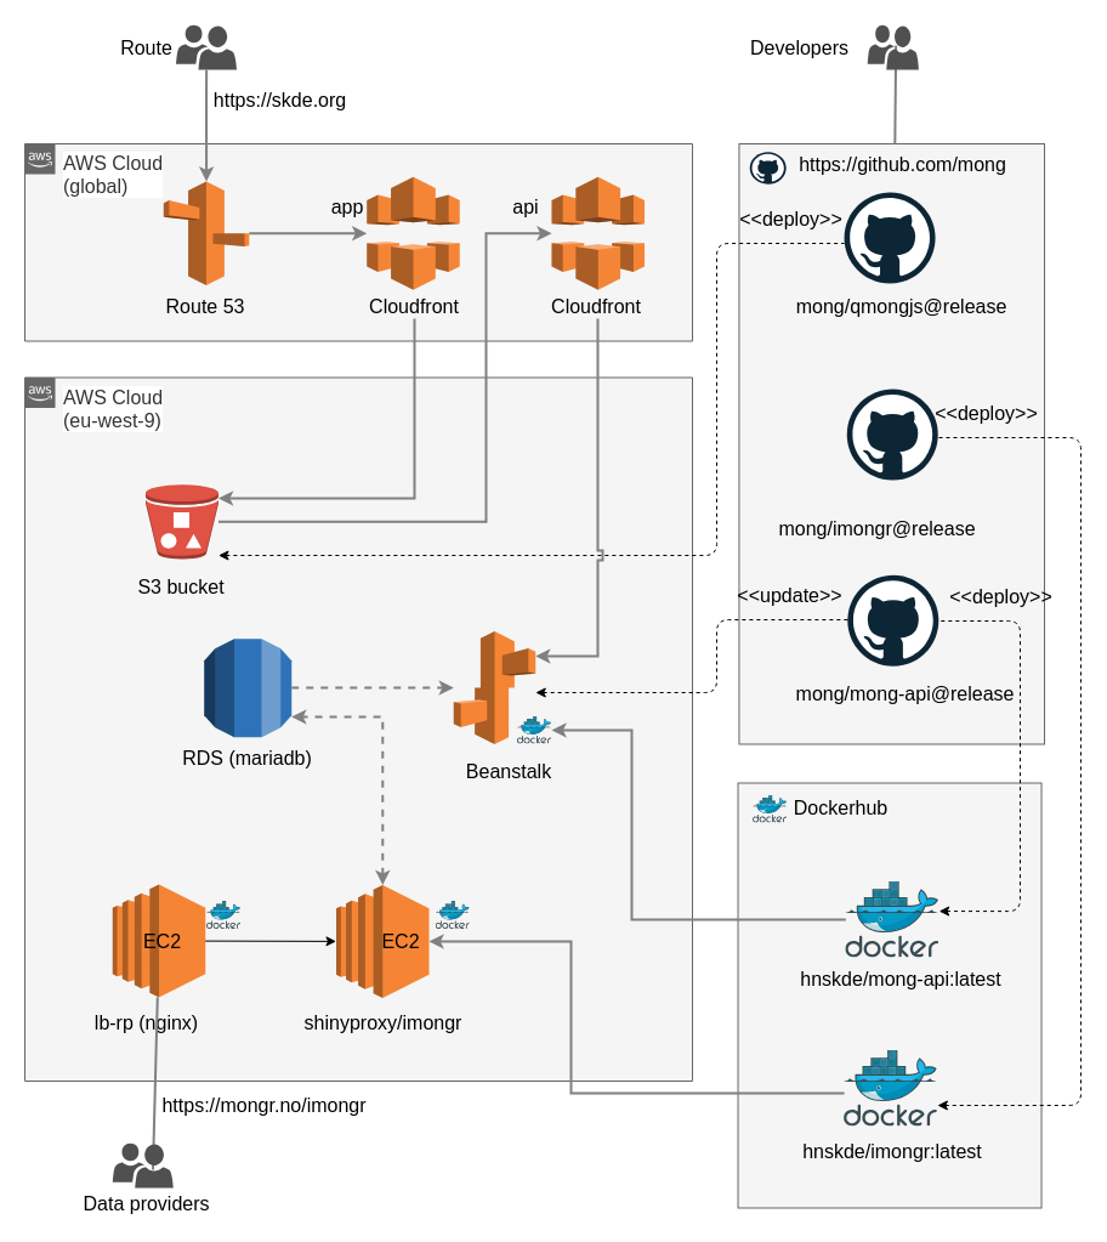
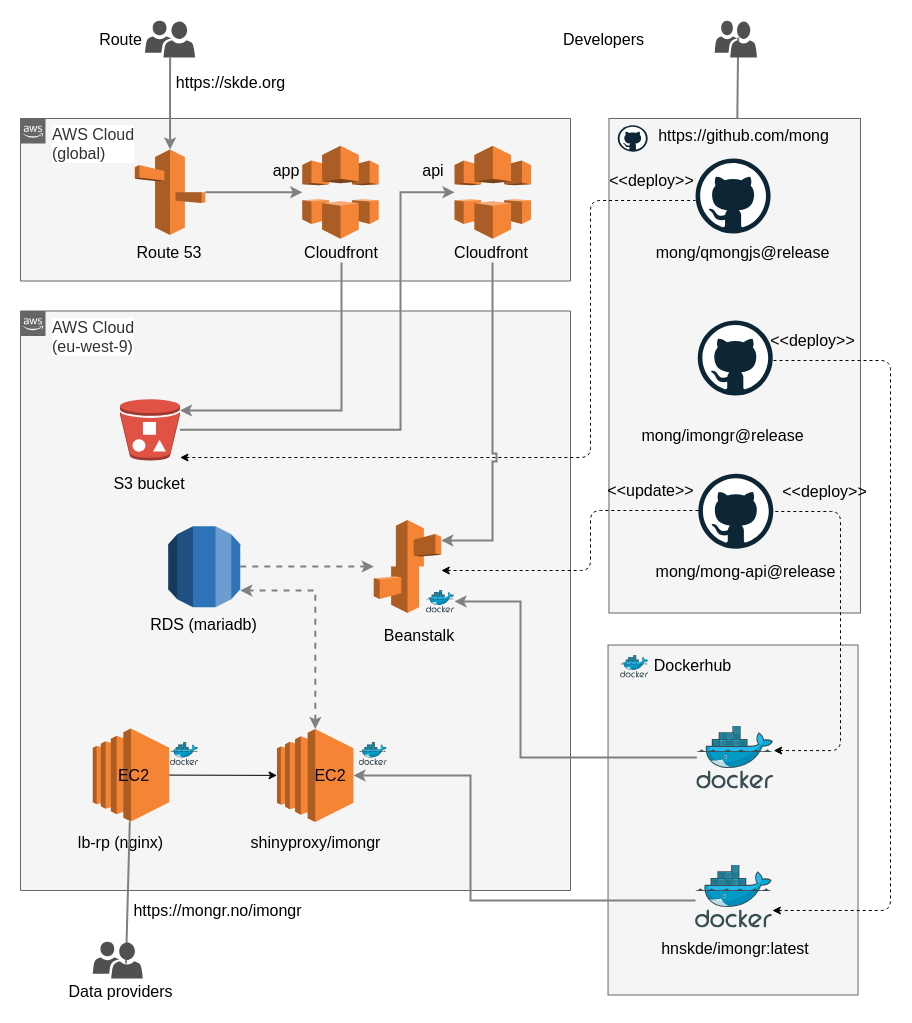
- <mxCell id="60" value="Developers" style="text;html=1;align=center;verticalAlign=middle;resizable=0;points=[];autosize=1;fontSize=16;" parent="1" vertex="1"><mxGeometry x="607.55" y="28.5" width="100" height="20" as="geometry" /></mxCell>
+ <mxCell id="60" value="Developers" style="text;html=1;align=center;verticalAlign=middle;resizable=0;points=[];autosize=1;fontSize=16;" parent="1" vertex="1"><mxGeometry x="552.55" y="28.5" width="100" height="20" as="geometry" /></mxCell>
- <mxCell id="32" value="hnskde/mong-api:latest" style="text;html=1;strokeColor=none;fillColor=none;align=center;verticalAlign=middle;whiteSpace=wrap;rounded=0;fontSize=16;" parent="1" vertex="1"><mxGeometry x="650.04" y="795.5" width="184.3" height="20" as="geometry" /></mxCell>
